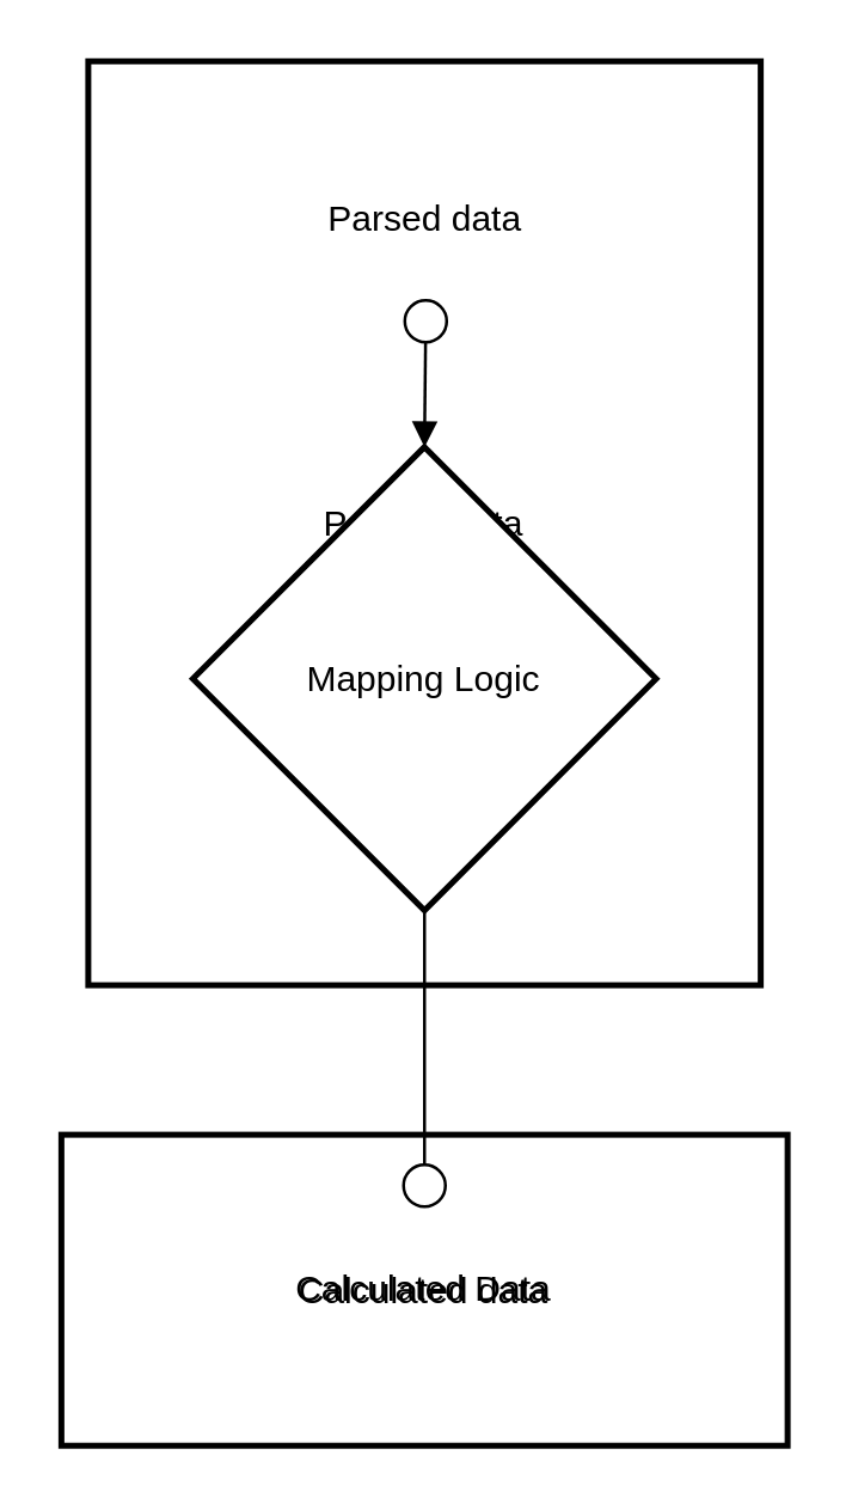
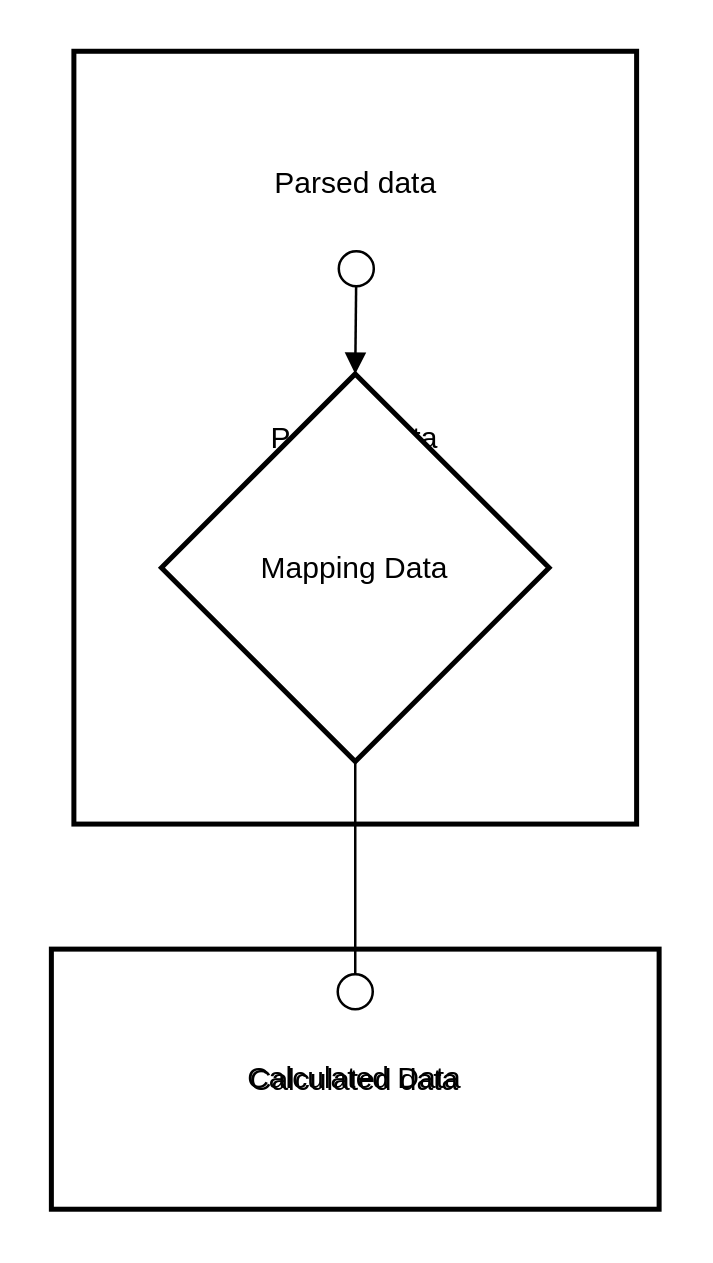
- <mxCell id="5" value="Mapping Logic" style="rhombus;strokeWidth=2;whiteSpace=wrap;" vertex="1" parent="1"><mxGeometry x="64" y="149" width="155" height="155" as="geometry" /></mxCell>
+ <mxCell id="5" value="Mapping Data" style="rhombus;strokeWidth=2;whiteSpace=wrap;" vertex="1" parent="1"><mxGeometry x="64" y="149" width="155" height="155" as="geometry" /></mxCell>
